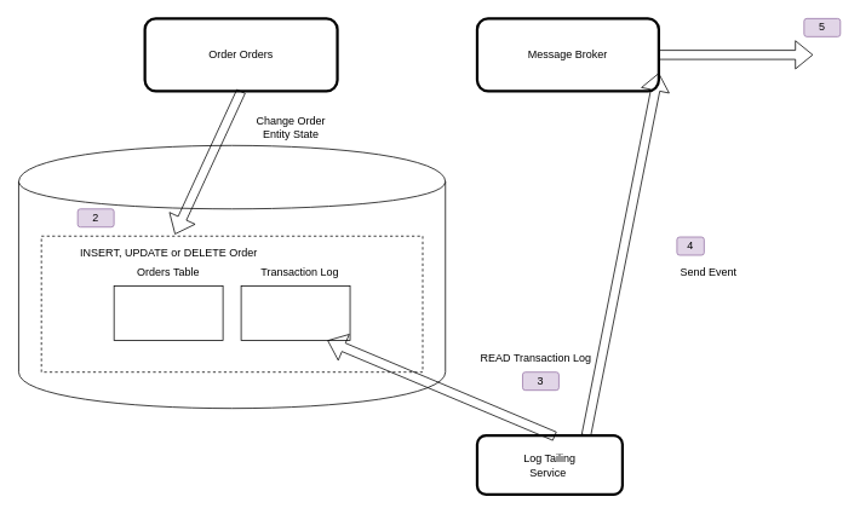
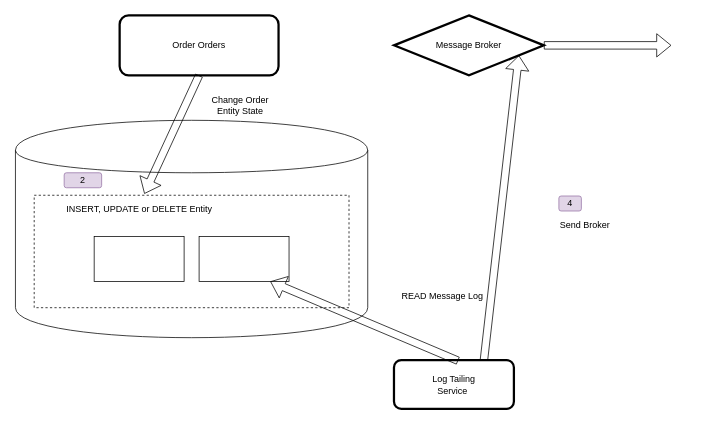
- <mxCell id="20" value="5" style="text;html=1;strokeColor=#9673a6;fillColor=#e1d5e7;align=center;verticalAlign=middle;whiteSpace=wrap;rounded=1;" parent="1" vertex="1"><mxGeometry x="885" y="20" width="40" height="20" as="geometry" /></mxCell>
- <mxCell id="12" value="Message Broker" style="rounded=1;whiteSpace=wrap;html=1;strokeWidth=3;fillColor=none;" parent="1" vertex="1"><mxGeometry x="525" y="20" width="200" height="80" as="geometry" /></mxCell>
+ <mxCell id="12" value="Message Broker" style="rhombus;whiteSpace=wrap;html=1;strokeWidth=3;fillColor=none;" parent="1" vertex="1"><mxGeometry x="525" y="20" width="200" height="80" as="geometry" /></mxCell>
- <mxCell id="19" value="2" style="text;html=1;strokeColor=#9673a6;fillColor=#e1d5e7;align=center;verticalAlign=middle;whiteSpace=wrap;rounded=1;" parent="1" vertex="1"><mxGeometry x="85" y="230" width="40" height="20" as="geometry" /></mxCell>
+ <mxCell id="19" value="2" style="text;html=1;strokeColor=#9673a6;fillColor=#e1d5e7;align=center;verticalAlign=middle;whiteSpace=wrap;rounded=1;" parent="1" vertex="1"><mxGeometry x="85" y="230" width="50" height="20" as="geometry" /></mxCell>
- <mxCell id="8" value="INSERT, UPDATE or DELETE Order" style="text;html=1;strokeColor=none;fillColor=none;align=center;verticalAlign=middle;whiteSpace=wrap;rounded=0;dashed=1;" parent="1" vertex="1"><mxGeometry x="62.5" y="270" width="245" height="18" as="geometry" /></mxCell>
+ <mxCell id="8" value="INSERT, UPDATE or DELETE Entity" style="text;html=1;strokeColor=none;fillColor=none;align=center;verticalAlign=middle;whiteSpace=wrap;rounded=0;dashed=1;" parent="1" vertex="1"><mxGeometry x="62.5" y="270" width="245" height="18" as="geometry" /></mxCell>
- <mxCell id="4" value="Orders Table" style="text;html=1;strokeColor=none;fillColor=none;align=center;verticalAlign=middle;whiteSpace=wrap;rounded=0;" parent="1" vertex="1"><mxGeometry x="145" y="290" width="80" height="20" as="geometry" /></mxCell>
- <mxCell id="6" value="Transaction Log" style="text;html=1;strokeColor=none;fillColor=none;align=center;verticalAlign=middle;whiteSpace=wrap;rounded=0;" parent="1" vertex="1"><mxGeometry x="285" y="290" width="90" height="20" as="geometry" /></mxCell>
- <mxCell id="18" value="Send Event" style="text;html=1;strokeColor=none;fillColor=none;align=center;verticalAlign=middle;whiteSpace=wrap;rounded=0;" parent="1" vertex="1"><mxGeometry x="735" y="290" width="90" height="20" as="geometry" /></mxCell>
+ <mxCell id="18" value="Send Broker" style="text;html=1;strokeColor=none;fillColor=none;align=center;verticalAlign=middle;whiteSpace=wrap;rounded=0;" parent="1" vertex="1"><mxGeometry x="735" y="290" width="90" height="20" as="geometry" /></mxCell>
- <mxCell id="16" value="READ Transaction Log" style="text;html=1;strokeColor=none;fillColor=none;align=center;verticalAlign=middle;whiteSpace=wrap;rounded=0;" parent="1" vertex="1"><mxGeometry x="525" y="385" width="130" height="20" as="geometry" /></mxCell>
+ <mxCell id="16" value="READ Message Log" style="text;html=1;strokeColor=none;fillColor=none;align=center;verticalAlign=middle;whiteSpace=wrap;rounded=0;" parent="1" vertex="1"><mxGeometry x="525" y="385" width="130" height="20" as="geometry" /></mxCell>
- <mxCell id="21" value="3" style="text;html=1;strokeColor=#9673a6;fillColor=#e1d5e7;align=center;verticalAlign=middle;whiteSpace=wrap;rounded=1;" parent="1" vertex="1"><mxGeometry x="575" y="410" width="40" height="20" as="geometry" /></mxCell>
